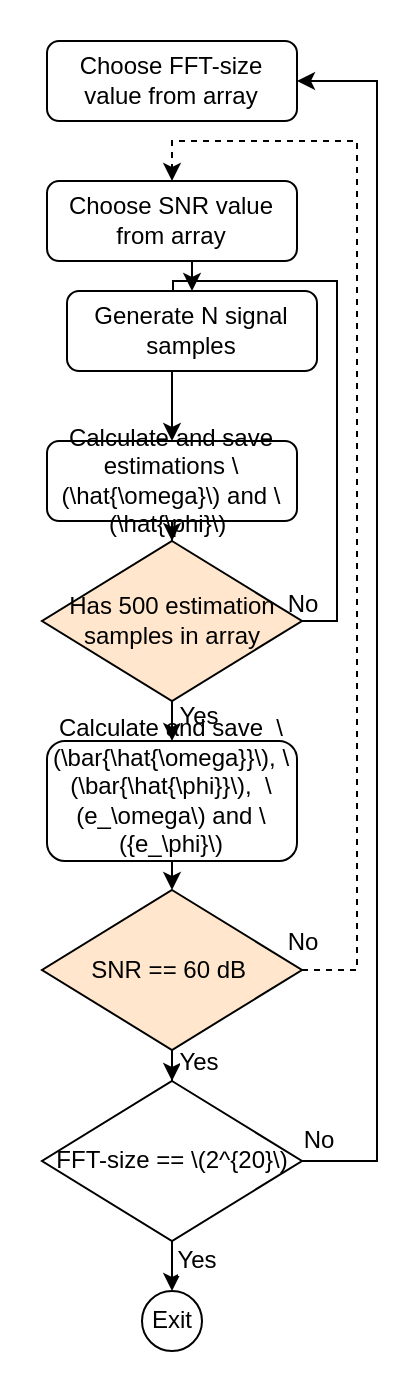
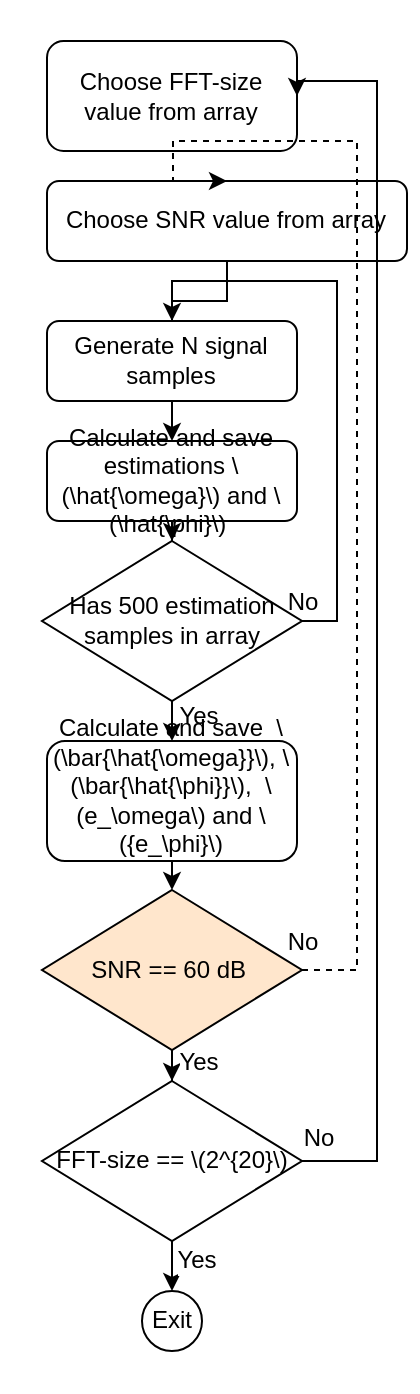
- <mxCell id="2" value="Choose FFT-size value from array" style="rounded=1;whiteSpace=wrap;html=1;fontSize=12;glass=0;strokeWidth=1;shadow=0;" parent="1" vertex="1"><mxGeometry x="23" y="20" width="125" height="40" as="geometry" /></mxCell>
+ <mxCell id="2" value="Choose FFT-size value from array" style="rounded=1;whiteSpace=wrap;html=1;fontSize=12;glass=0;strokeWidth=1;shadow=0;" parent="1" vertex="1"><mxGeometry x="23" y="20" width="125" height="55" as="geometry" /></mxCell>
- <mxCell id="4" value="Choose SNR value from array" style="rounded=1;whiteSpace=wrap;html=1;fontSize=12;glass=0;strokeWidth=1;shadow=0;" vertex="1" parent="1"><mxGeometry x="23" y="90" width="125" height="40" as="geometry" /></mxCell>
+ <mxCell id="4" value="Choose SNR value from array" style="rounded=1;whiteSpace=wrap;html=1;fontSize=12;glass=0;strokeWidth=1;shadow=0;" vertex="1" parent="1"><mxGeometry x="23" y="90" width="180" height="40" as="geometry" /></mxCell>
- <mxCell id="6" value="Generate N signal samples" style="rounded=1;whiteSpace=wrap;html=1;fontSize=12;glass=0;strokeWidth=1;shadow=0;" vertex="1" parent="1"><mxGeometry x="33" y="145" width="125" height="40" as="geometry" /></mxCell>
+ <mxCell id="6" value="Generate N signal samples" style="rounded=1;whiteSpace=wrap;html=1;fontSize=12;glass=0;strokeWidth=1;shadow=0;" vertex="1" parent="1"><mxGeometry x="23" y="160" width="125" height="40" as="geometry" /></mxCell>
- <mxCell id="13" value="Has 500 estimation samples in array" style="rhombus;whiteSpace=wrap;html=1;fillColor=#ffe6cc;" vertex="1" parent="1"><mxGeometry x="20.5" y="270" width="130" height="80" as="geometry" /></mxCell>
+ <mxCell id="13" value="Has 500 estimation samples in array" style="rhombus;whiteSpace=wrap;html=1;" vertex="1" parent="1"><mxGeometry x="20.5" y="270" width="130" height="80" as="geometry" /></mxCell>
